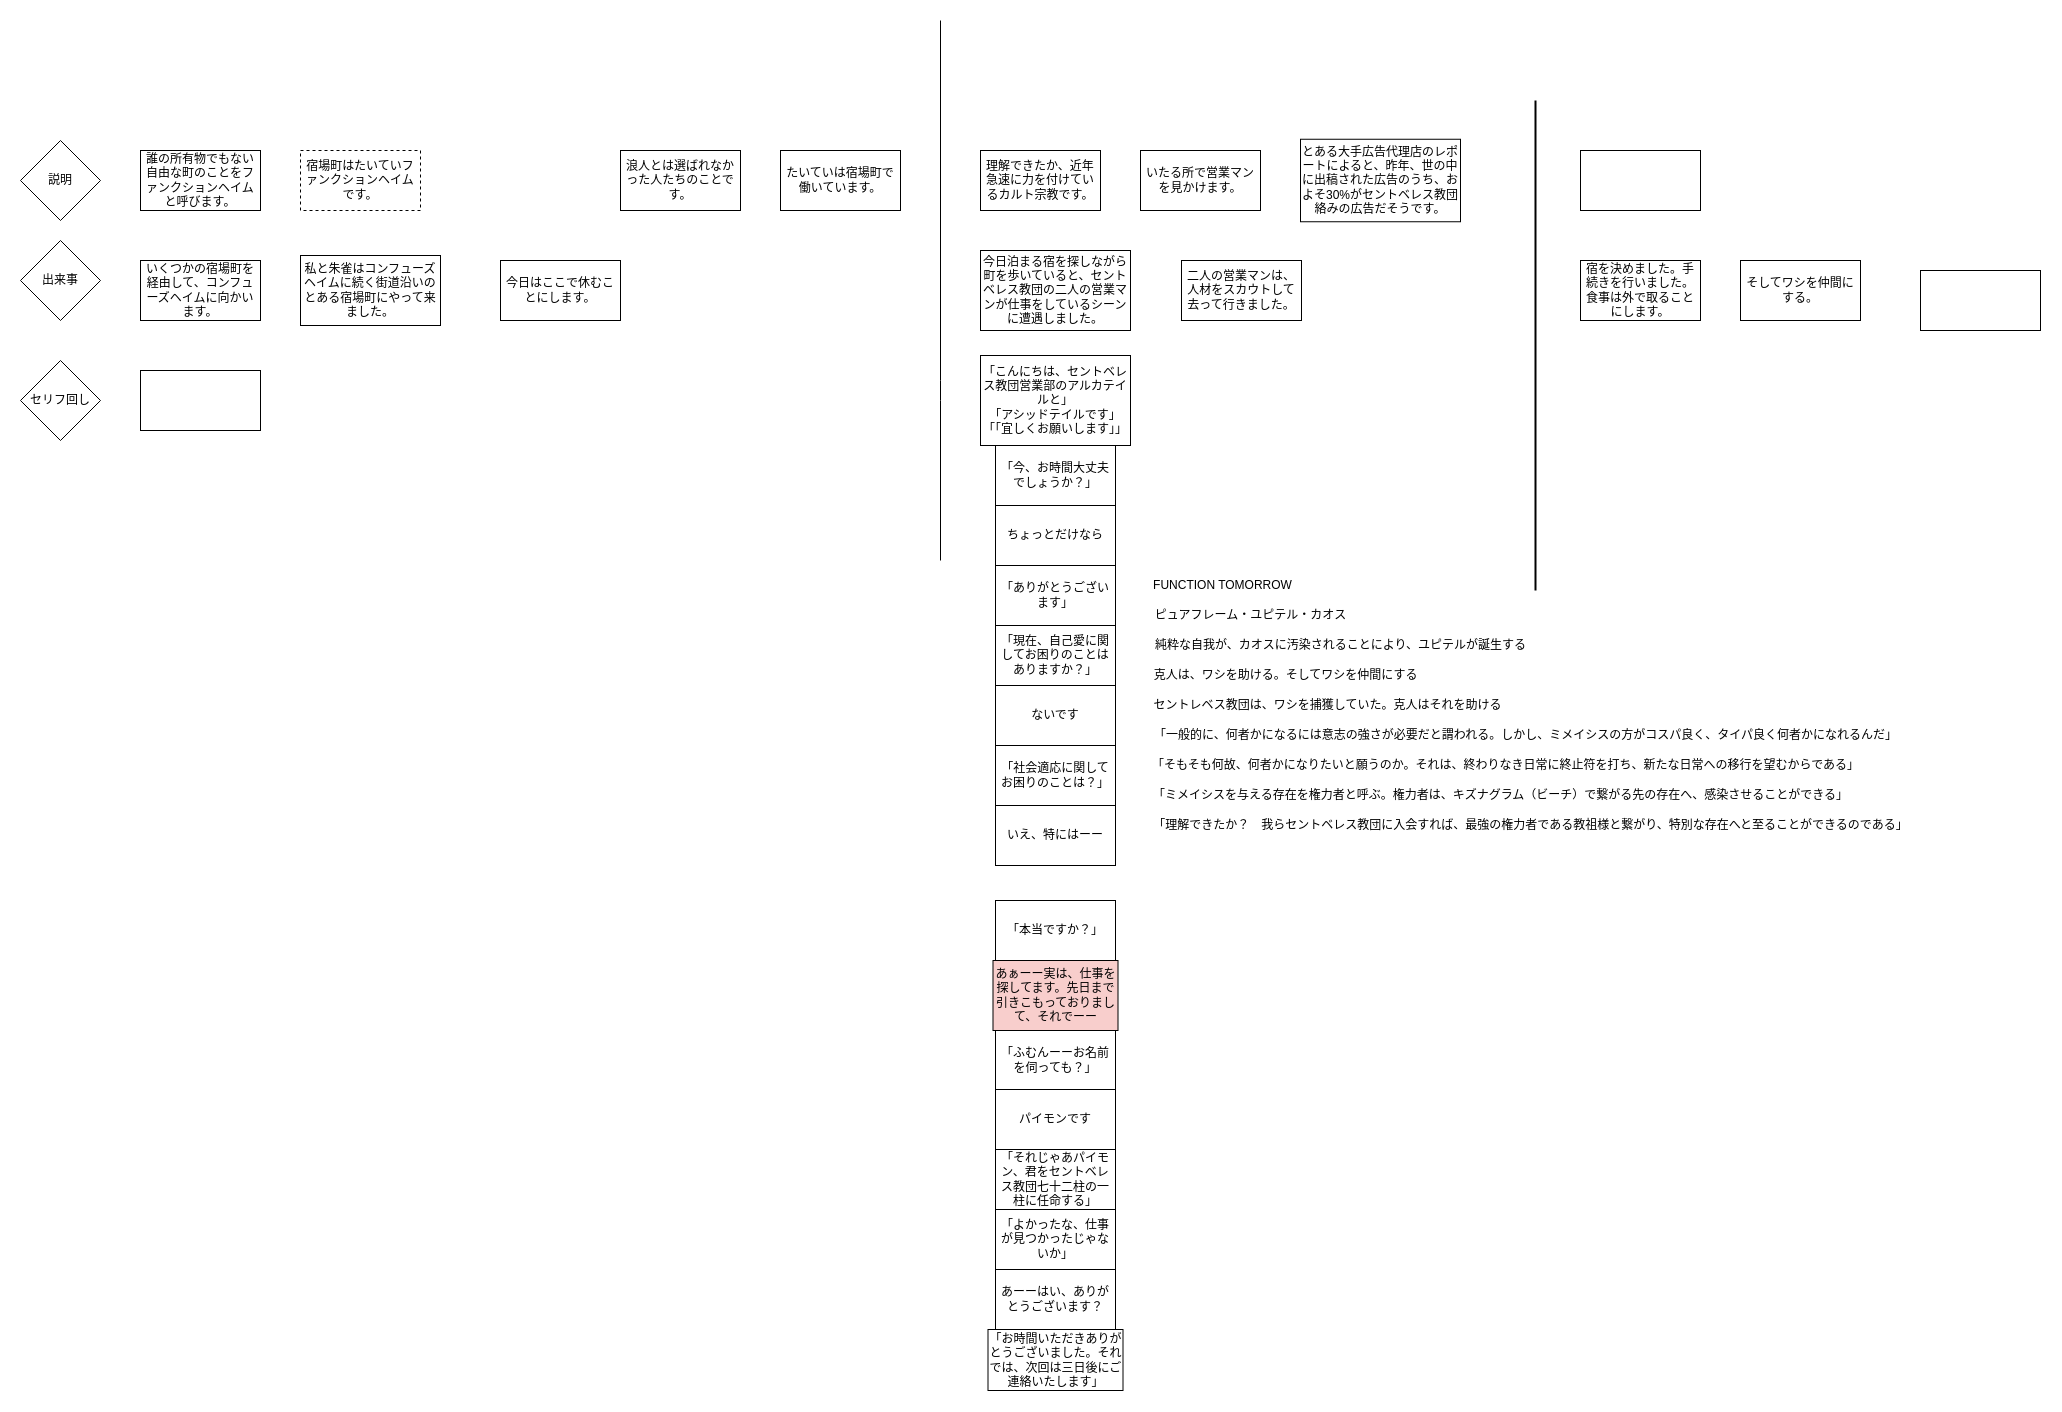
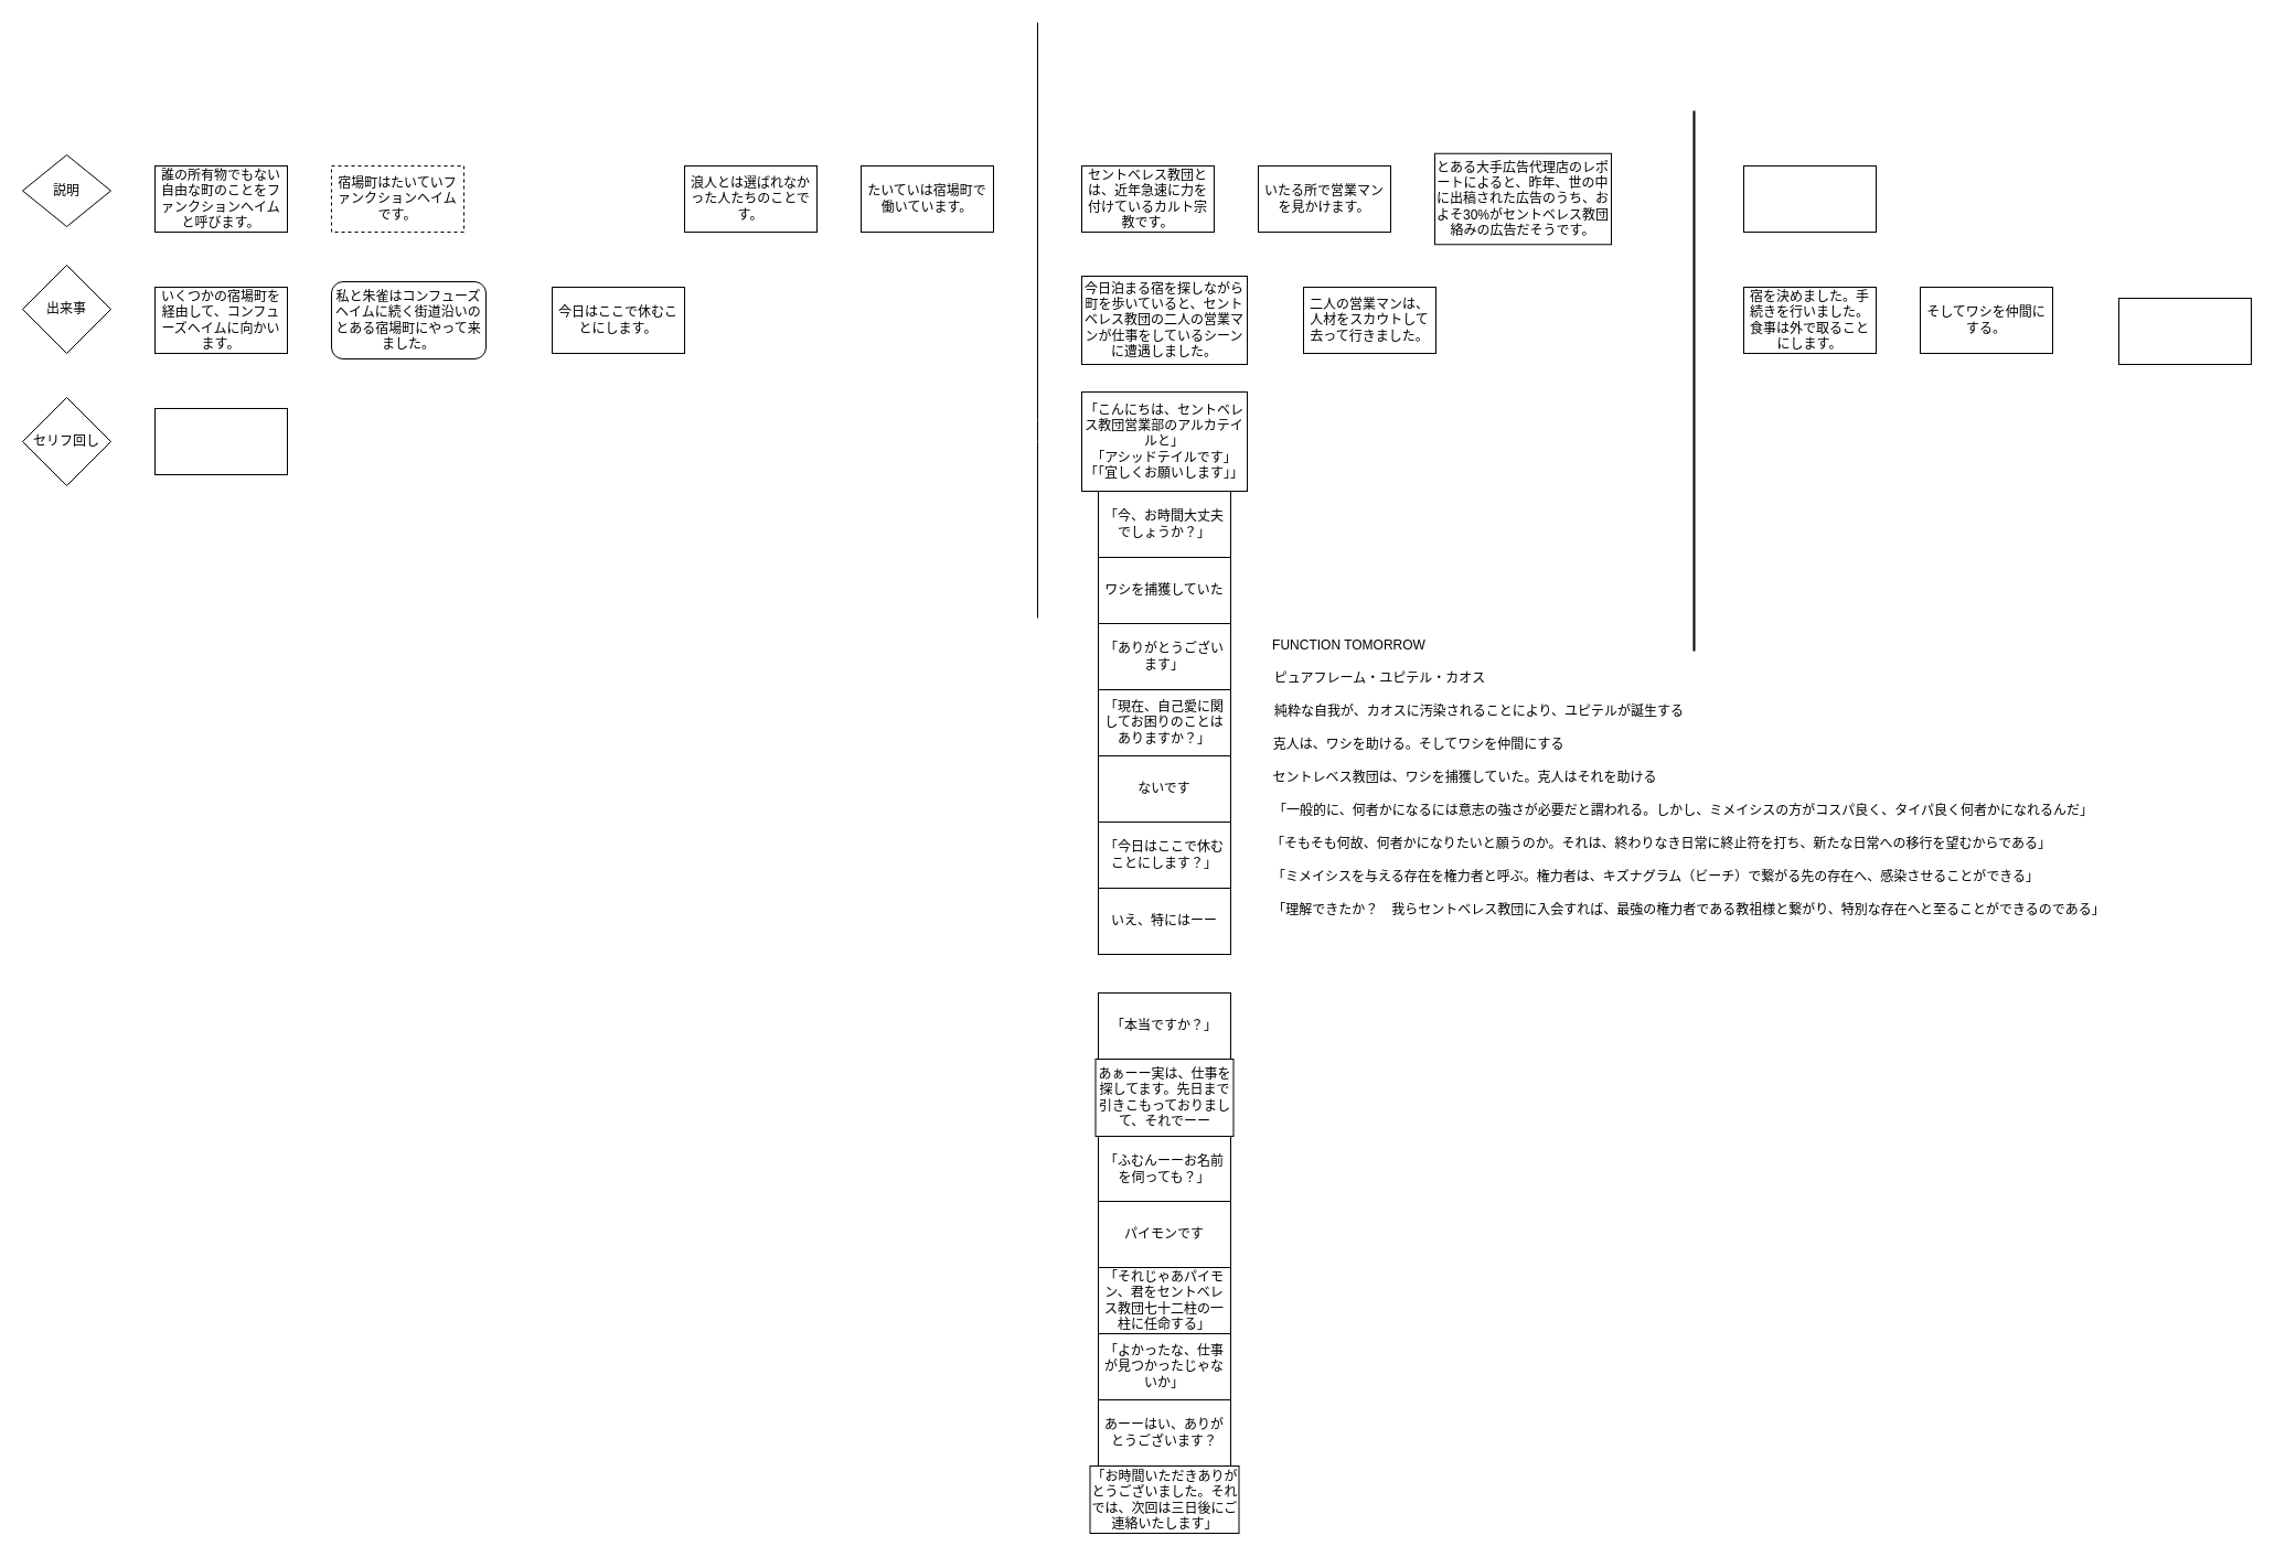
- <mxCell id="8" value="説明" style="rhombus;whiteSpace=wrap;html=1;" parent="1" vertex="1"><mxGeometry x="20" y="140" width="80" height="80" as="geometry" /></mxCell>
+ <mxCell id="8" value="説明" style="rhombus;whiteSpace=wrap;html=1;" parent="1" vertex="1"><mxGeometry x="20" y="140" width="80" height="65" as="geometry" /></mxCell>
- <mxCell id="20" value="理解できたか、近年急速に力を付けているカルト宗教です。" style="whiteSpace=wrap;html=1;" parent="1" vertex="1"><mxGeometry x="980" y="150" width="120" height="60" as="geometry" /></mxCell>
+ <mxCell id="20" value="セントベレス教団とは、近年急速に力を付けているカルト宗教です。" style="whiteSpace=wrap;html=1;" parent="1" vertex="1"><mxGeometry x="980" y="150" width="120" height="60" as="geometry" /></mxCell>
- <mxCell id="7" value="私と朱雀はコンフューズヘイムに続く街道沿いのとある宿場町にやって来ました。" style="whiteSpace=wrap;html=1;" parent="1" vertex="1"><mxGeometry x="300" y="255" width="140" height="70" as="geometry" /></mxCell>
+ <mxCell id="7" value="私と朱雀はコンフューズヘイムに続く街道沿いのとある宿場町にやって来ました。" style="whiteSpace=wrap;html=1;rounded=1;" parent="1" vertex="1"><mxGeometry x="300" y="255" width="140" height="70" as="geometry" /></mxCell>
- <mxCell id="29" value="ちょっとだけなら" style="whiteSpace=wrap;html=1;" parent="1" vertex="1"><mxGeometry x="995" y="505" width="120" height="60" as="geometry" /></mxCell>
+ <mxCell id="29" value="ワシを捕獲していた" style="whiteSpace=wrap;html=1;" parent="1" vertex="1"><mxGeometry x="995" y="505" width="120" height="60" as="geometry" /></mxCell>
- <mxCell id="28" value="「社会適応に関してお困りのことは？」" style="whiteSpace=wrap;html=1;" parent="1" vertex="1"><mxGeometry x="995" y="745" width="120" height="60" as="geometry" /></mxCell>
+ <mxCell id="28" value="「今日はここで休むことにします？」" style="whiteSpace=wrap;html=1;" parent="1" vertex="1"><mxGeometry x="995" y="745" width="120" height="60" as="geometry" /></mxCell>
- <mxCell id="32" value="あぁーー実は、仕事を探してます。先日まで引きこもっておりまして、それでーー" style="whiteSpace=wrap;html=1;fillColor=#f8cecc;" parent="1" vertex="1"><mxGeometry x="992.5" y="960" width="125" height="70" as="geometry" /></mxCell>
+ <mxCell id="32" value="あぁーー実は、仕事を探してます。先日まで引きこもっておりまして、それでーー" style="whiteSpace=wrap;html=1;" parent="1" vertex="1"><mxGeometry x="992.5" y="960" width="125" height="70" as="geometry" /></mxCell>
